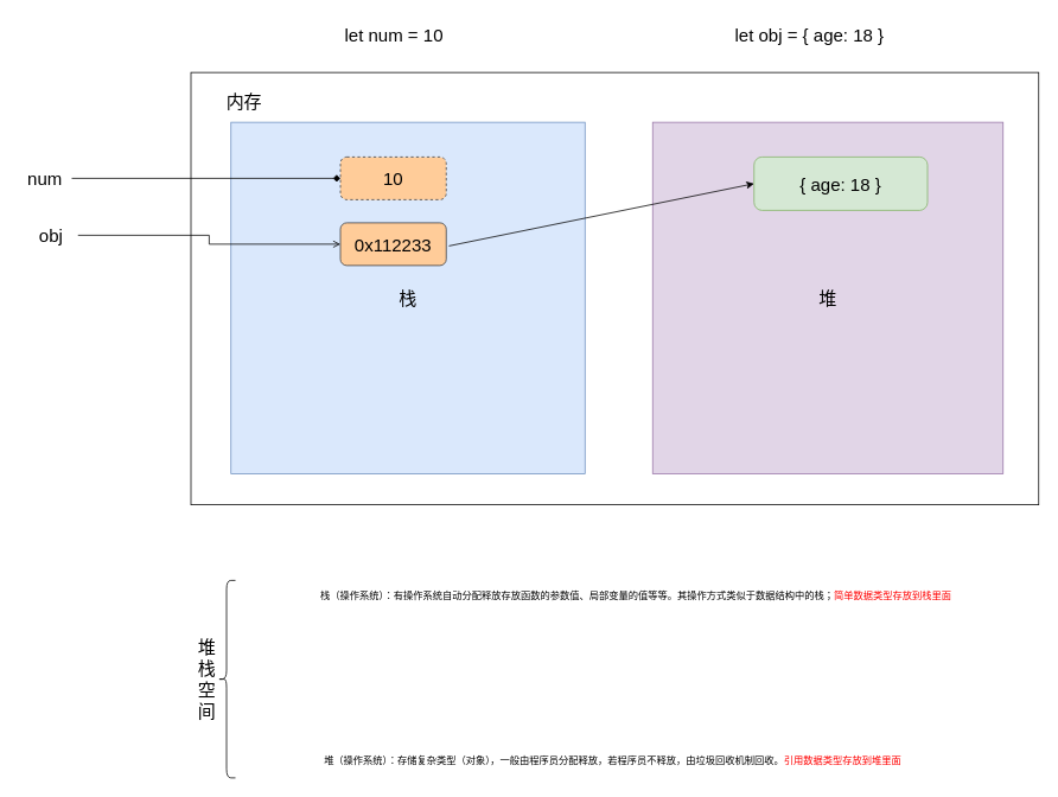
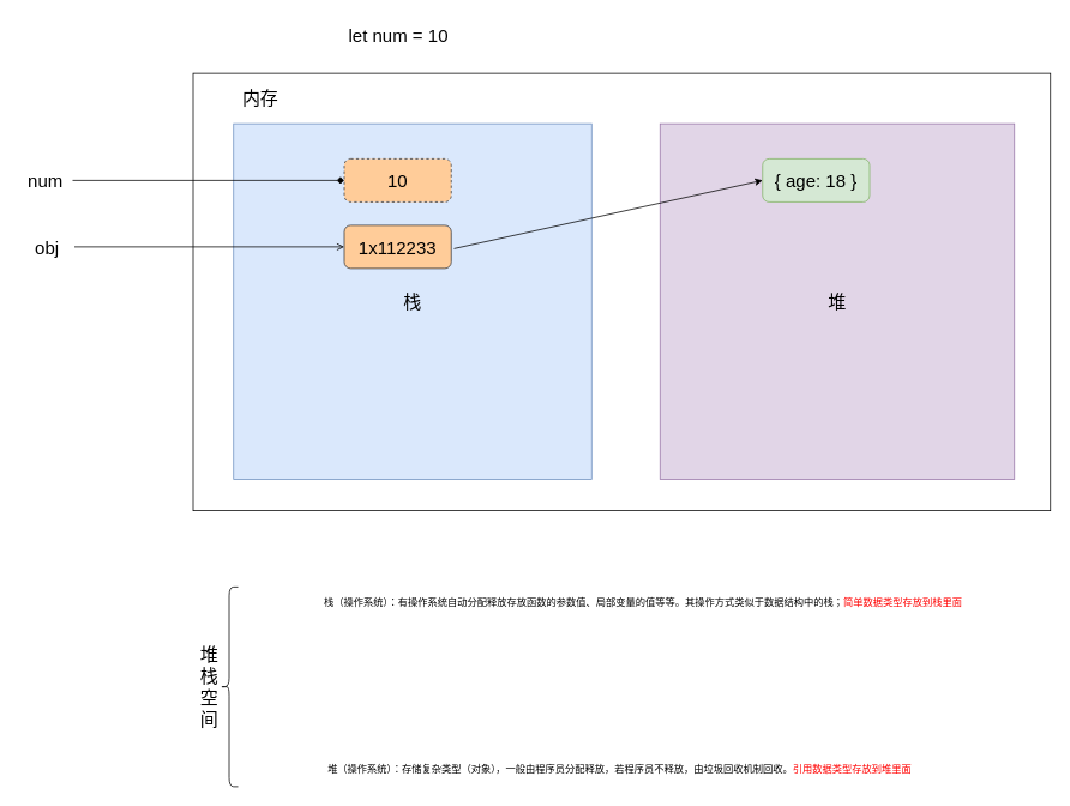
- <mxCell id="12" value="let obj = { age: 18 }" style="text;html=1;align=center;verticalAlign=middle;resizable=0;points=[];autosize=1;strokeColor=none;fillColor=none;fontSize=20;" vertex="1" parent="1"><mxGeometry x="816" y="20" width="185" height="36" as="geometry" /></mxCell>
- <mxCell id="5" value="内存" style="text;html=1;strokeColor=none;fillColor=none;align=center;verticalAlign=middle;whiteSpace=wrap;rounded=0;fontSize=20;" vertex="1" parent="1"><mxGeometry x="244" y="98" width="60" height="30" as="geometry" /></mxCell>
+ <mxCell id="5" value="内存" style="text;html=1;strokeColor=none;fillColor=none;align=center;verticalAlign=middle;whiteSpace=wrap;rounded=0;fontSize=20;" vertex="1" parent="1"><mxGeometry x="259" y="93" width="60" height="30" as="geometry" /></mxCell>
- <mxCell id="17" value="{ age: 18 }" style="rounded=1;whiteSpace=wrap;html=1;fontSize=20;fillColor=#d5e8d4;strokeColor=#82b366;" vertex="1" parent="1"><mxGeometry x="847" y="176" width="195" height="60" as="geometry" /></mxCell>
+ <mxCell id="17" value="{ age: 18 }" style="rounded=1;whiteSpace=wrap;html=1;fontSize=20;fillColor=#d5e8d4;strokeColor=#82b366;" vertex="1" parent="1"><mxGeometry x="847" y="176" width="119" height="48" as="geometry" /></mxCell>
- <mxCell id="16" value="obj" style="text;html=1;strokeColor=none;fillColor=none;align=center;verticalAlign=middle;whiteSpace=wrap;rounded=0;fontSize=20;" vertex="1" parent="1"><mxGeometry x="27" y="249" width="60" height="30" as="geometry" /></mxCell>
+ <mxCell id="16" value="obj" style="text;html=1;strokeColor=none;fillColor=none;align=center;verticalAlign=middle;whiteSpace=wrap;rounded=0;fontSize=20;" vertex="1" parent="1"><mxGeometry x="22" y="259" width="60" height="30" as="geometry" /></mxCell>
- <mxCell id="14" value="0x112233" style="rounded=1;whiteSpace=wrap;html=1;fontSize=20;fillColor=#ffcc99;strokeColor=#36393d;" vertex="1" parent="1"><mxGeometry x="382" y="250" width="119" height="48" as="geometry" /></mxCell>
+ <mxCell id="14" value="1x112233" style="rounded=1;whiteSpace=wrap;html=1;fontSize=20;fillColor=#ffcc99;strokeColor=#36393d;" vertex="1" parent="1"><mxGeometry x="382" y="250" width="119" height="48" as="geometry" /></mxCell>
